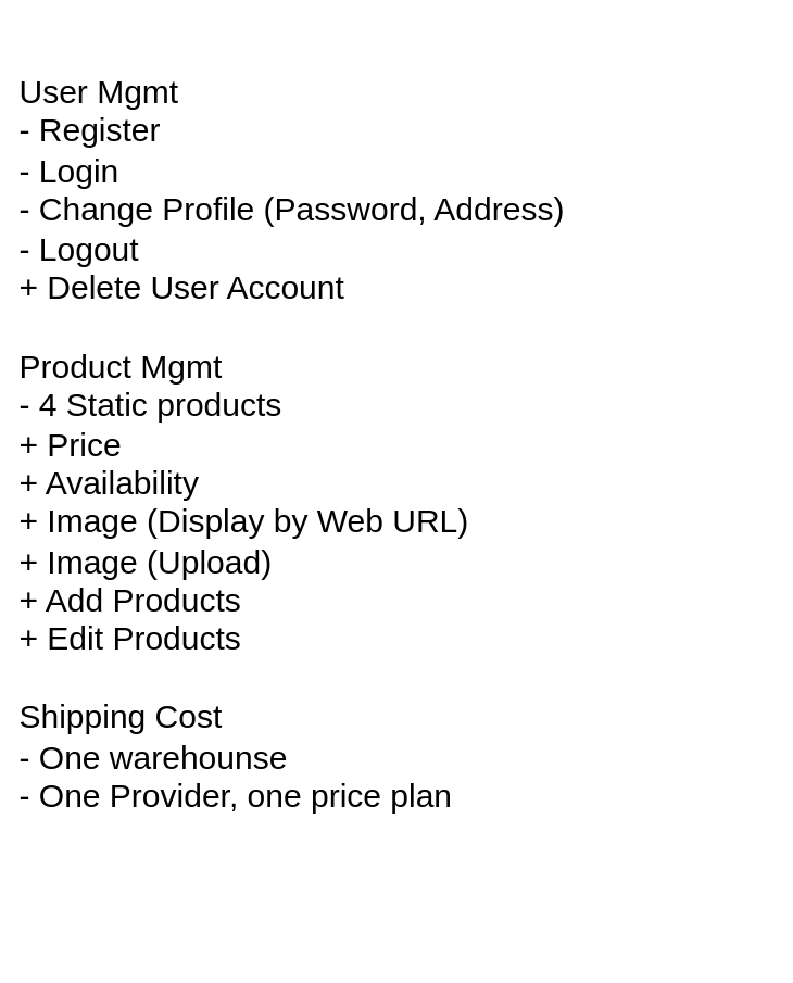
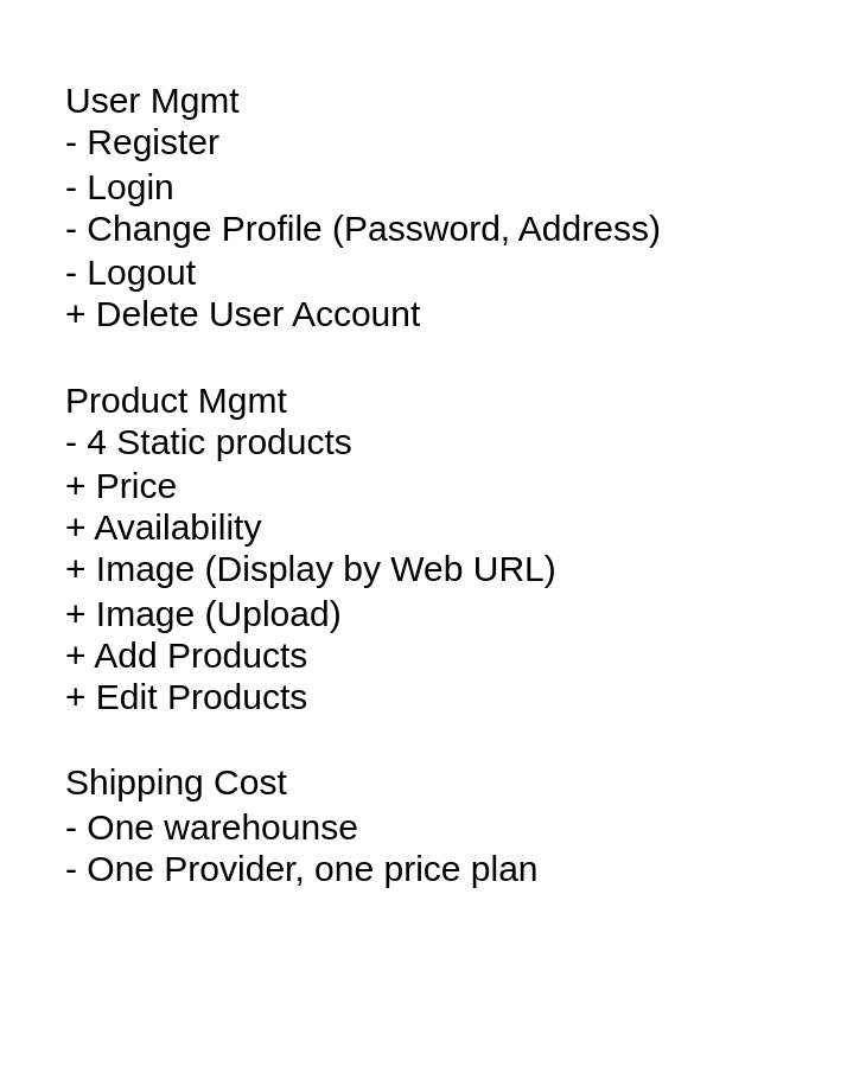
- <mxCell id="2" value="User Mgmt&lt;br&gt;- Register&lt;br&gt;- Login&lt;br&gt;- Change Profile (Password, Address)&lt;br&gt;- Logout&lt;br&gt;+ Delete User Account&lt;br&gt;&lt;br&gt;Product Mgmt&lt;br&gt;- 4 Static products&lt;br&gt;+ Price&lt;br&gt;+ Availability&lt;br&gt;+ Image (Display by Web URL)&lt;br&gt;+ Image (Upload)&lt;br&gt;+ Add Products&lt;br&gt;+ Edit Products&lt;br&gt;&lt;br&gt;Shipping Cost&lt;br&gt;- One warehounse&lt;br&gt;- One Provider, one price plan&amp;nbsp;&lt;br&gt;&lt;br&gt;" style="text;html=1;strokeColor=none;fillColor=none;align=left;verticalAlign=top;whiteSpace=wrap;rounded=0;" vertex="1" parent="1"><mxGeometry x="5" y="20" width="250" height="320" as="geometry" /></mxCell>
+ <mxCell id="2" value="User Mgmt&lt;br&gt;- Register&lt;br&gt;- Login&lt;br&gt;- Change Profile (Password, Address)&lt;br&gt;- Logout&lt;br&gt;+ Delete User Account&lt;br&gt;&lt;br&gt;Product Mgmt&lt;br&gt;- 4 Static products&lt;br&gt;+ Price&lt;br&gt;+ Availability&lt;br&gt;+ Image (Display by Web URL)&lt;br&gt;+ Image (Upload)&lt;br&gt;+ Add Products&lt;br&gt;+ Edit Products&lt;br&gt;&lt;br&gt;Shipping Cost&lt;br&gt;- One warehounse&lt;br&gt;- One Provider, one price plan&amp;nbsp;&lt;br&gt;&lt;br&gt;" style="text;html=1;strokeColor=none;fillColor=none;align=left;verticalAlign=top;whiteSpace=wrap;rounded=0;" vertex="1" parent="1"><mxGeometry x="20" y="20" width="250" height="320" as="geometry" /></mxCell>
